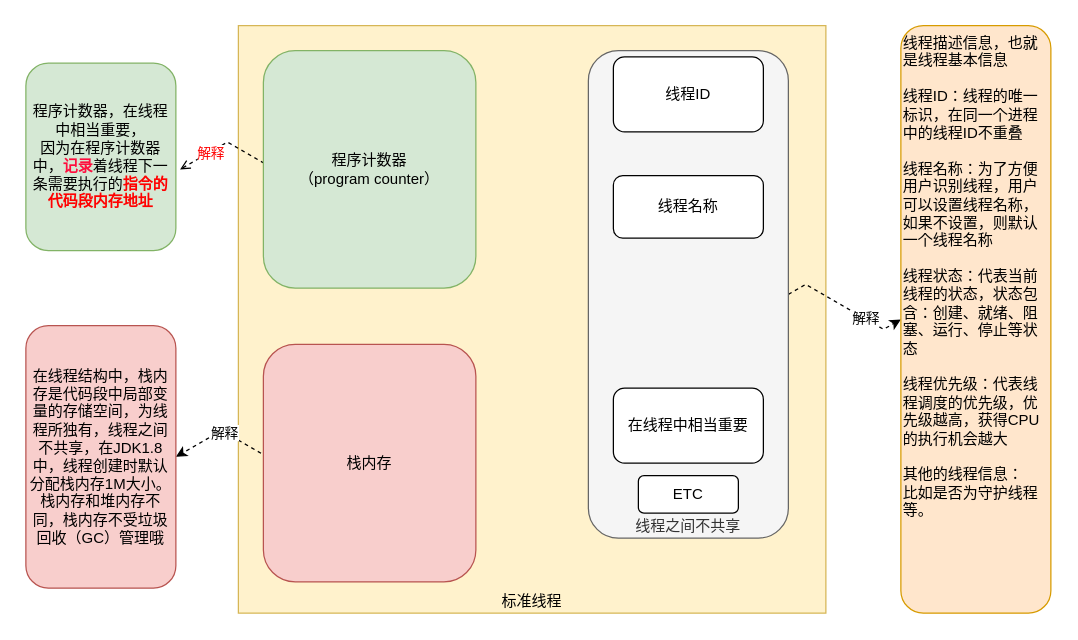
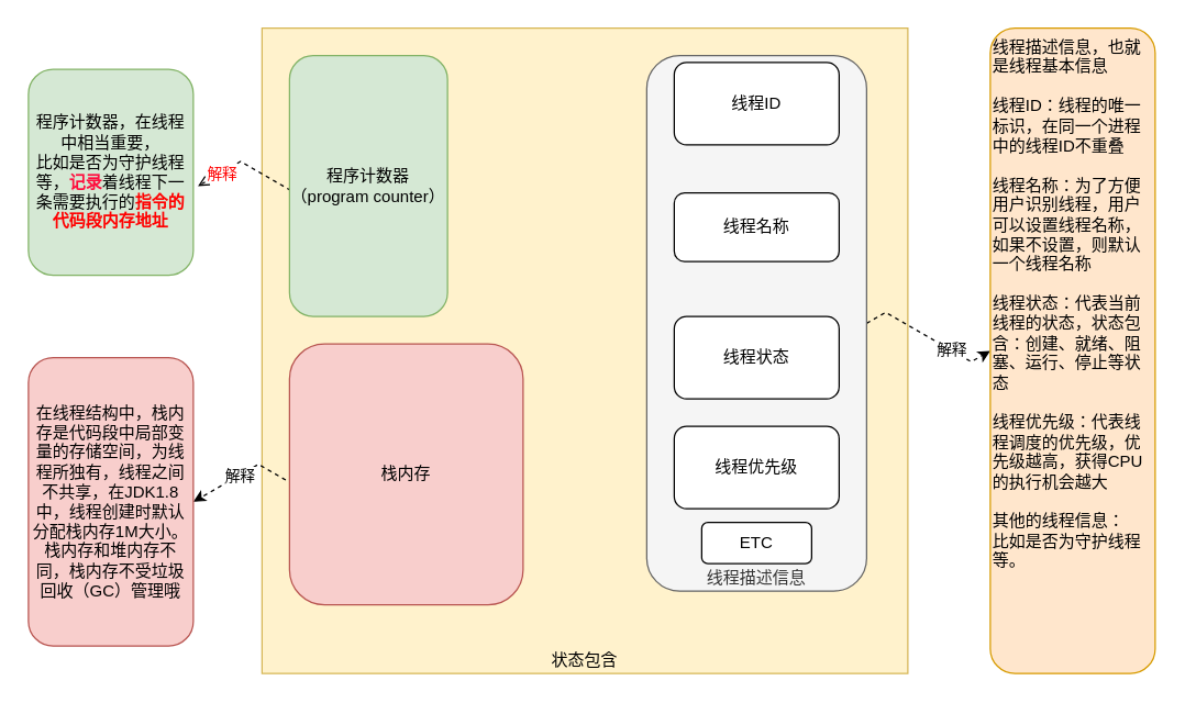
- <mxCell id="18" value="程序计数器，在线程中相当重要，&lt;br&gt;因为在程序计数器中，&lt;b&gt;&lt;font color=&quot;#ff0d3d&quot;&gt;记录&lt;/font&gt;&lt;/b&gt;着线程下一条需要执行的&lt;font color=&quot;#ff0000&quot;&gt;&lt;b&gt;指令的代码段内存地址&lt;/b&gt;&lt;/font&gt;" style="rounded=1;whiteSpace=wrap;html=1;fillColor=#d5e8d4;strokeColor=#82b366;" vertex="1" parent="1"><mxGeometry x="20" y="50" width="120" height="150" as="geometry" /></mxCell>
+ <mxCell id="18" value="程序计数器，在线程中相当重要，&lt;br&gt;比如是否为守护线程等，&lt;b&gt;&lt;font color=&quot;#ff0d3d&quot;&gt;记录&lt;/font&gt;&lt;/b&gt;着线程下一条需要执行的&lt;font color=&quot;#ff0000&quot;&gt;&lt;b&gt;指令的代码段内存地址&lt;/b&gt;&lt;/font&gt;" style="rounded=1;whiteSpace=wrap;html=1;fillColor=#d5e8d4;strokeColor=#82b366;" vertex="1" parent="1"><mxGeometry x="20" y="50" width="120" height="150" as="geometry" /></mxCell>
- <mxCell id="5" value="程序计数器&lt;br&gt;（program counter）" style="rounded=1;whiteSpace=wrap;html=1;fillColor=#d5e8d4;strokeColor=#82b366;" vertex="1" parent="1"><mxGeometry x="210" y="40" width="170" height="190" as="geometry" /></mxCell>
+ <mxCell id="5" value="程序计数器&lt;br&gt;（program counter）" style="rounded=1;whiteSpace=wrap;html=1;fillColor=#d5e8d4;strokeColor=#82b366;" vertex="1" parent="1"><mxGeometry x="210" y="40" width="115" height="190" as="geometry" /></mxCell>
+ <mxCell id="14" value="线程状态" style="rounded=1;whiteSpace=wrap;html=1;" vertex="1" parent="1"><mxGeometry x="490" y="230" width="120" height="60" as="geometry" /></mxCell>
- <mxCell id="15" value="在线程中相当重要" style="rounded=1;whiteSpace=wrap;html=1;" vertex="1" parent="1"><mxGeometry x="490" y="310" width="120" height="60" as="geometry" /></mxCell>
+ <mxCell id="15" value="线程优先级" style="rounded=1;whiteSpace=wrap;html=1;" vertex="1" parent="1"><mxGeometry x="490" y="310" width="120" height="60" as="geometry" /></mxCell>
- <mxCell id="8" value="栈内存" style="rounded=1;whiteSpace=wrap;html=1;fillColor=#f8cecc;strokeColor=#b85450;" vertex="1" parent="1"><mxGeometry x="210" y="275" width="170" height="190" as="geometry" /></mxCell>
+ <mxCell id="8" value="栈内存" style="rounded=1;whiteSpace=wrap;html=1;fillColor=#f8cecc;strokeColor=#b85450;" vertex="1" parent="1"><mxGeometry x="210" y="250" width="170" height="190" as="geometry" /></mxCell>
- <mxCell id="11" value="线程之间不共享" style="rounded=1;whiteSpace=wrap;html=1;fillColor=#f5f5f5;fontColor=#333333;strokeColor=#666666;verticalAlign=bottom;" vertex="1" parent="1"><mxGeometry x="470" y="40" width="160" height="390" as="geometry" /></mxCell>
+ <mxCell id="11" value="线程描述信息" style="rounded=1;whiteSpace=wrap;html=1;fillColor=#f5f5f5;fontColor=#333333;strokeColor=#666666;verticalAlign=bottom;" vertex="1" parent="1"><mxGeometry x="470" y="40" width="160" height="390" as="geometry" /></mxCell>
- <mxCell id="2" value="标准线程" style="whiteSpace=wrap;html=1;aspect=fixed;fillColor=#fff2cc;strokeColor=#d6b656;verticalAlign=bottom;" vertex="1" parent="1"><mxGeometry x="190" y="20" width="470" height="470" as="geometry" /></mxCell>
+ <mxCell id="2" value="状态包含" style="whiteSpace=wrap;html=1;aspect=fixed;fillColor=#fff2cc;strokeColor=#d6b656;verticalAlign=bottom;" vertex="1" parent="1"><mxGeometry x="190" y="20" width="470" height="470" as="geometry" /></mxCell>
